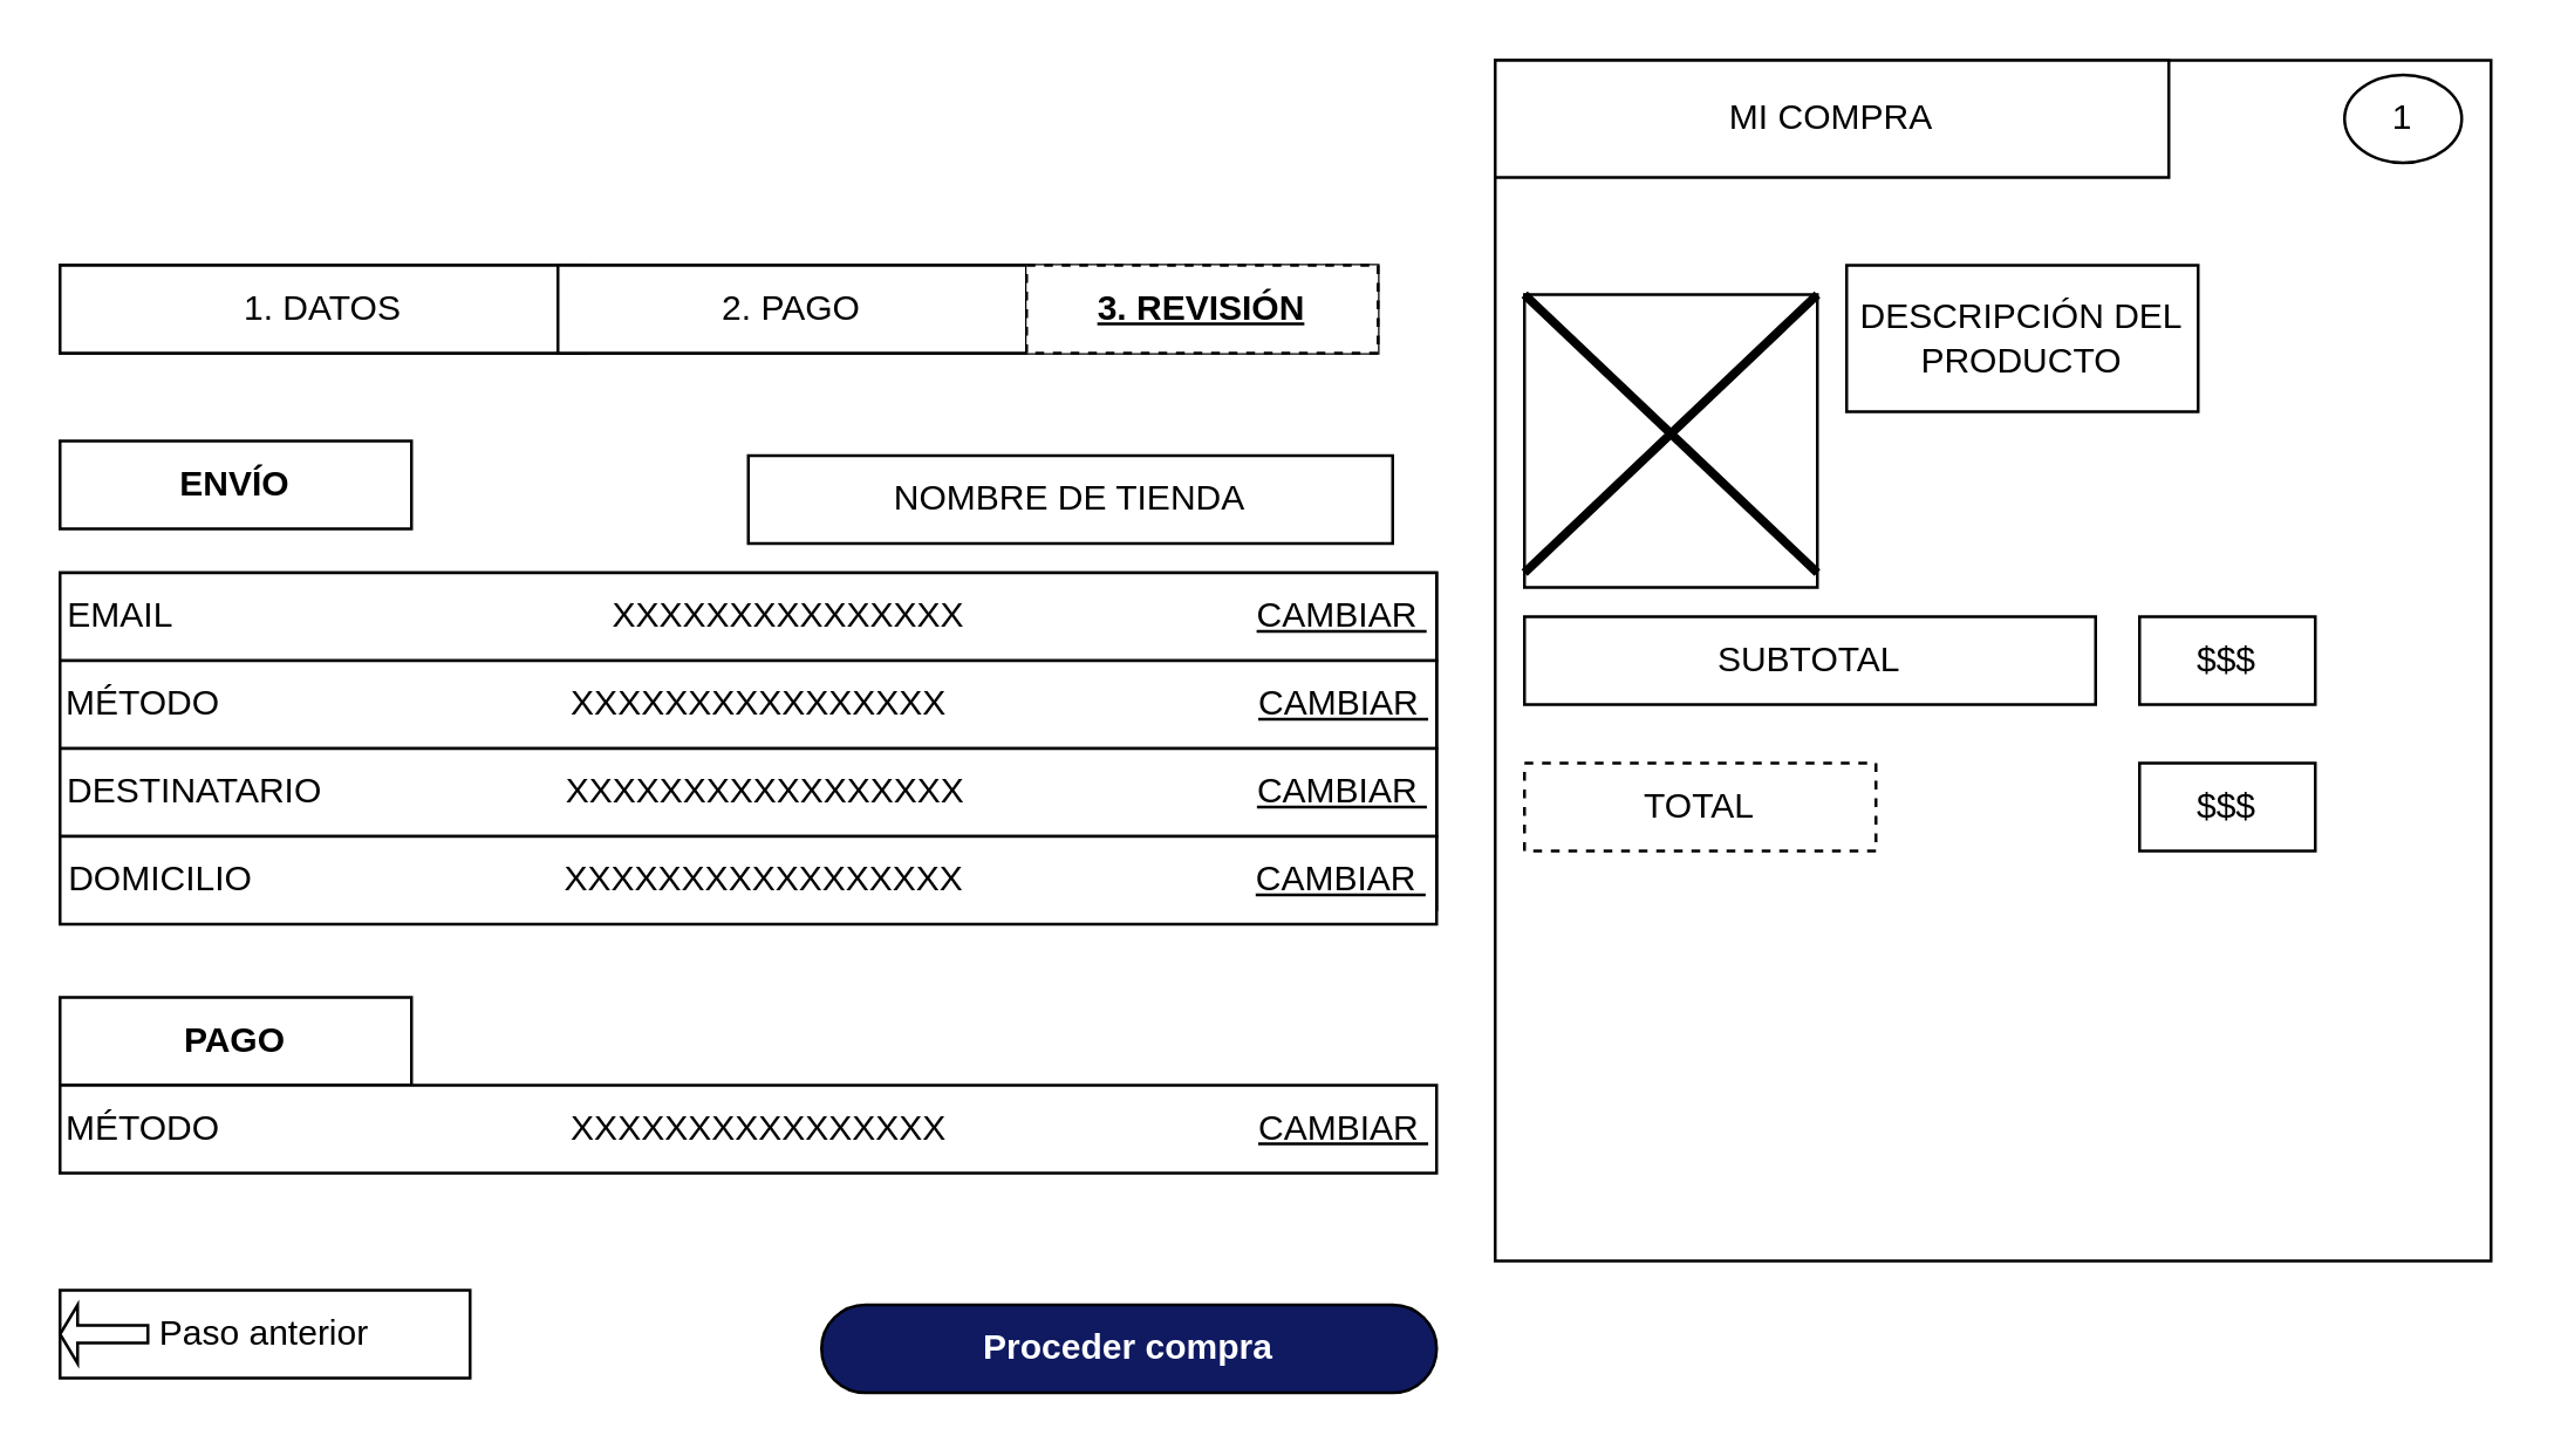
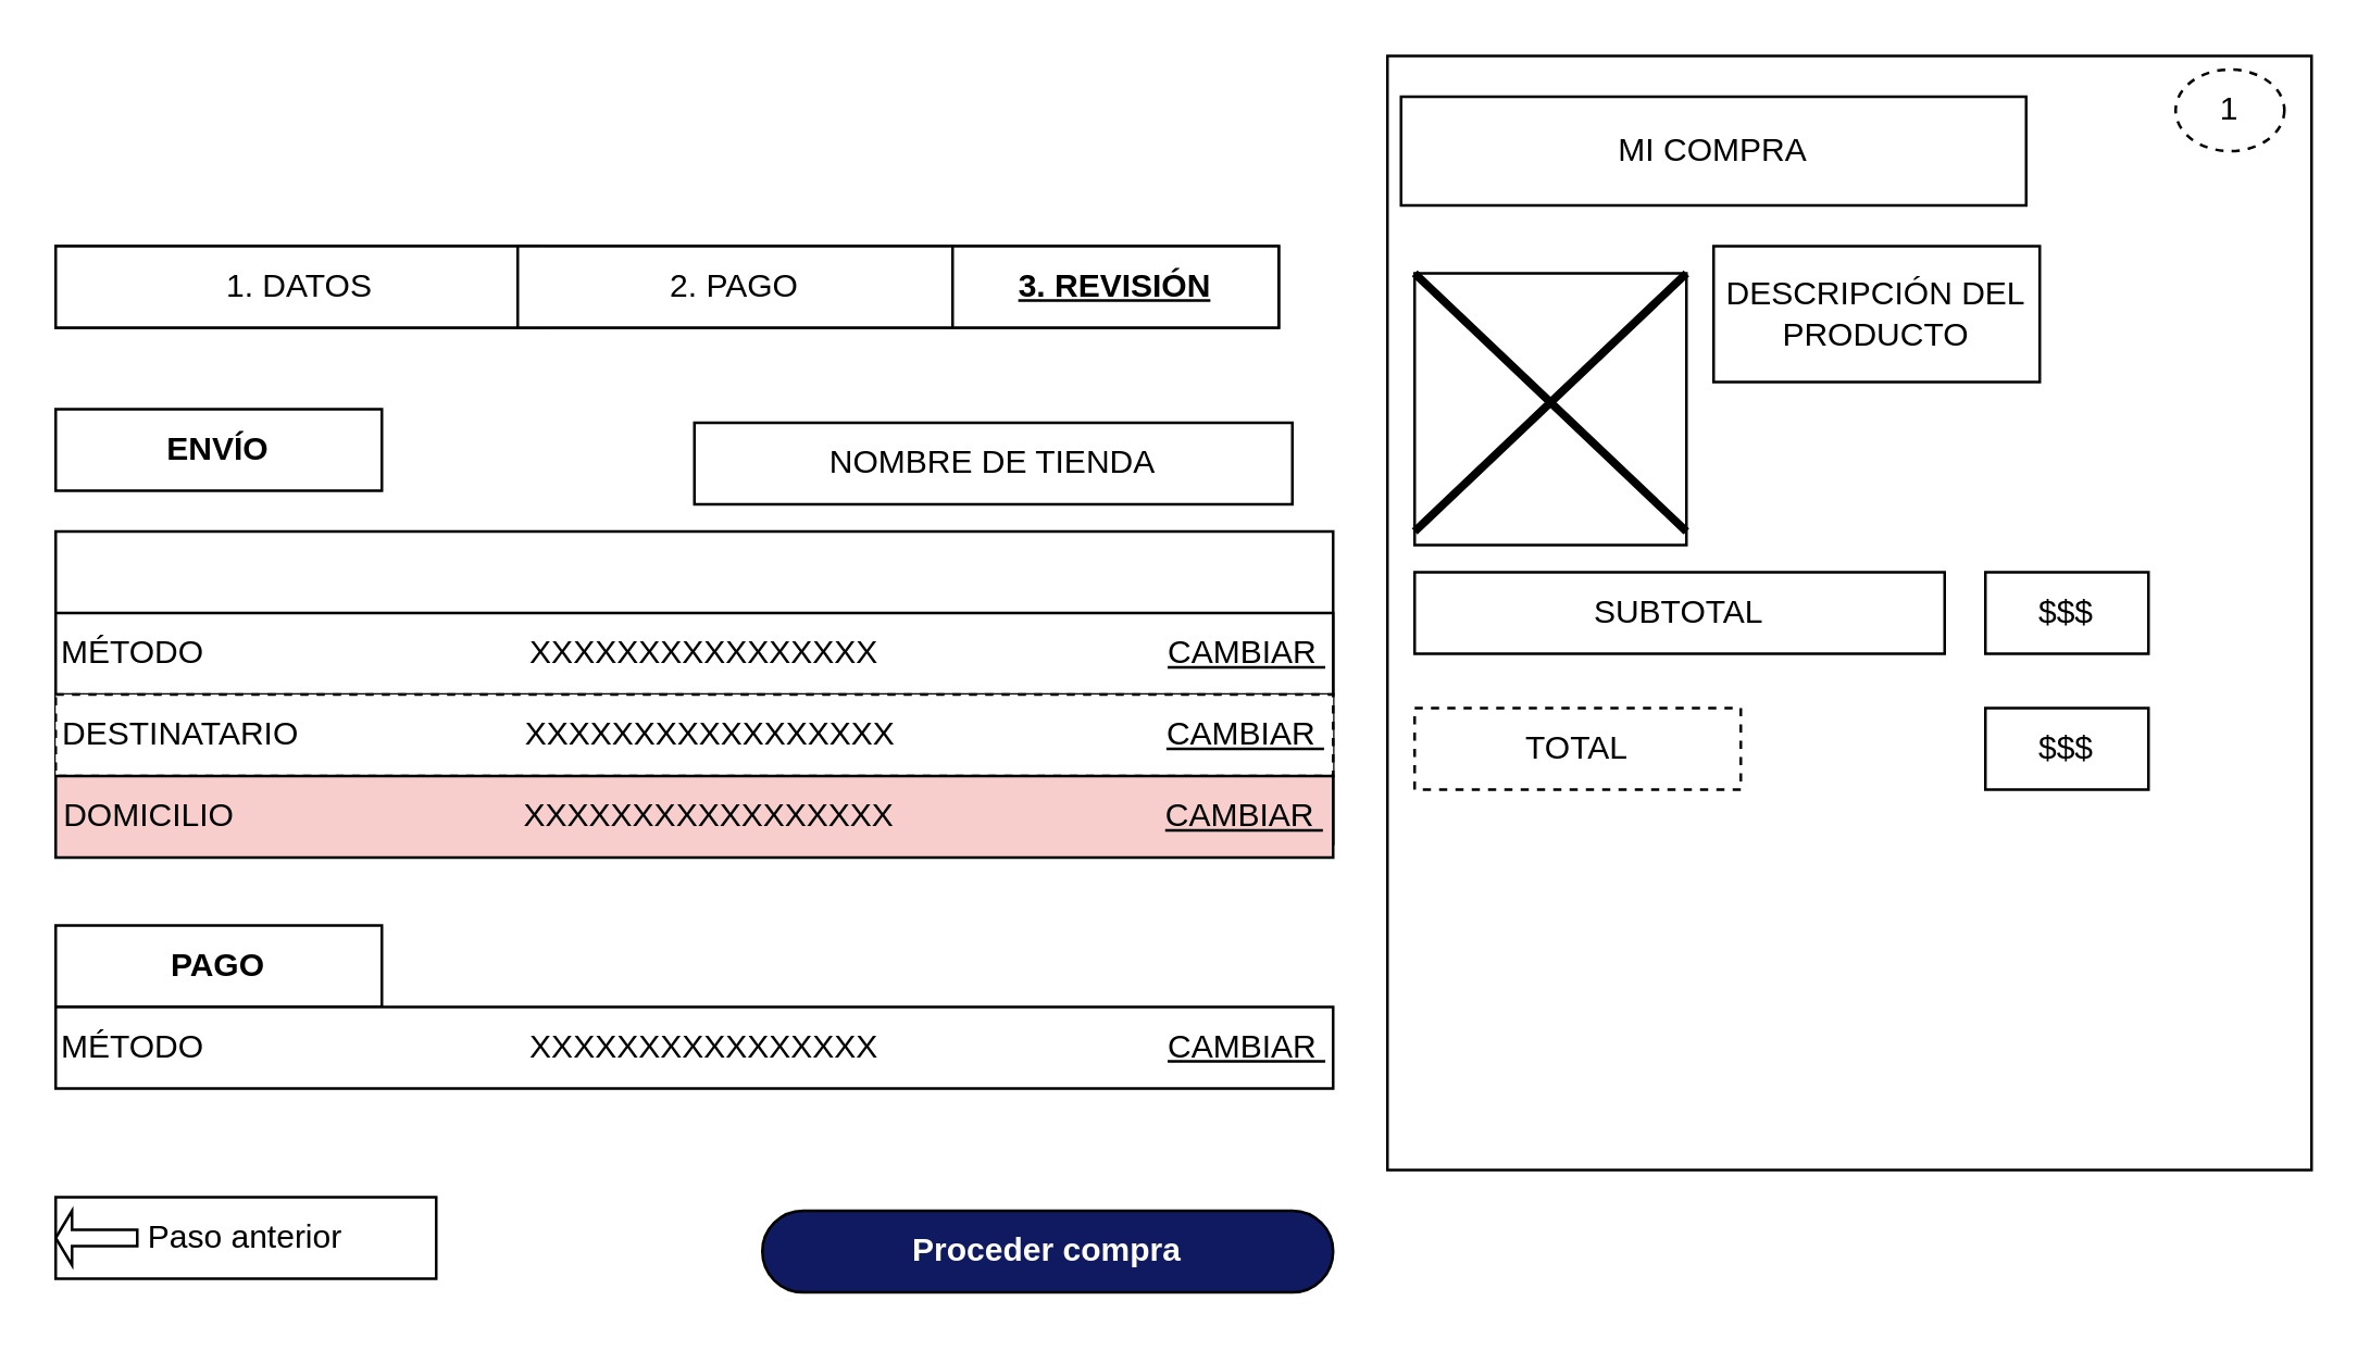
- <mxCell id="5" value="MI COMPRA" style="rounded=0;whiteSpace=wrap;html=1;" parent="1" vertex="1"><mxGeometry x="510" width="230" height="40" as="geometry" y="20" /></mxCell>
+ <mxCell id="5" value="MI COMPRA" style="rounded=0;whiteSpace=wrap;html=1;" parent="1" vertex="1"><mxGeometry x="515" y="35" width="230" height="40" as="geometry" /></mxCell>
- <mxCell id="6" value="1" style="ellipse;whiteSpace=wrap;html=1;" parent="1" vertex="1"><mxGeometry x="800" y="25" width="40" height="30" as="geometry" /></mxCell>
+ <mxCell id="6" value="1" style="ellipse;whiteSpace=wrap;html=1;dashed=1;" parent="1" vertex="1"><mxGeometry x="800" y="25" width="40" height="30" as="geometry" /></mxCell>
- <mxCell id="11" value="&lt;u&gt;&lt;b&gt;3. REVISIÓN&lt;/b&gt;&lt;/u&gt;" style="rounded=0;whiteSpace=wrap;html=1;dashed=1;" parent="1" vertex="1"><mxGeometry x="350" y="90" width="120" height="30" as="geometry" /></mxCell>
+ <mxCell id="11" value="&lt;u&gt;&lt;b&gt;3. REVISIÓN&lt;/b&gt;&lt;/u&gt;" style="rounded=0;whiteSpace=wrap;html=1;" parent="1" vertex="1"><mxGeometry x="350" y="90" width="120" height="30" as="geometry" /></mxCell>
- <mxCell id="19" value="EMAIL&amp;nbsp; &amp;nbsp; &amp;nbsp; &amp;nbsp; &amp;nbsp; &amp;nbsp; &amp;nbsp; &amp;nbsp; &amp;nbsp; &amp;nbsp; &amp;nbsp; &amp;nbsp; &amp;nbsp; &amp;nbsp; &amp;nbsp; &amp;nbsp; &amp;nbsp; &amp;nbsp; &amp;nbsp; &amp;nbsp; &amp;nbsp; &amp;nbsp; &amp;nbsp;XXXXXXXXXXXXXXX&amp;nbsp; &amp;nbsp; &amp;nbsp; &amp;nbsp; &amp;nbsp; &amp;nbsp; &amp;nbsp; &amp;nbsp; &amp;nbsp; &amp;nbsp; &amp;nbsp; &amp;nbsp; &amp;nbsp; &amp;nbsp; &amp;nbsp;&amp;nbsp;&lt;u&gt;CAMBIAR&amp;nbsp;&lt;/u&gt;" style="rounded=0;whiteSpace=wrap;html=1;fillColor=#FFFFFF;" parent="1" vertex="1"><mxGeometry y="195" width="470" height="30" as="geometry" x="20" /></mxCell>
- <mxCell id="22" value="DESTINATARIO&amp;nbsp; &amp;nbsp; &amp;nbsp; &amp;nbsp; &amp;nbsp; &amp;nbsp; &amp;nbsp; &amp;nbsp; &amp;nbsp; &amp;nbsp; &amp;nbsp; &amp;nbsp; &amp;nbsp;XXXXXXXXXXXXXXXXX&amp;nbsp; &amp;nbsp; &amp;nbsp; &amp;nbsp; &amp;nbsp; &amp;nbsp; &amp;nbsp; &amp;nbsp; &amp;nbsp; &amp;nbsp; &amp;nbsp; &amp;nbsp; &amp;nbsp; &amp;nbsp; &amp;nbsp;&amp;nbsp;&lt;u&gt;CAMBIAR&amp;nbsp;&lt;/u&gt;" style="rounded=0;whiteSpace=wrap;html=1;fillColor=#FFFFFF;" parent="1" vertex="1"><mxGeometry y="255" width="470" height="30" as="geometry" x="20" /></mxCell>
+ <mxCell id="22" value="DESTINATARIO&amp;nbsp; &amp;nbsp; &amp;nbsp; &amp;nbsp; &amp;nbsp; &amp;nbsp; &amp;nbsp; &amp;nbsp; &amp;nbsp; &amp;nbsp; &amp;nbsp; &amp;nbsp; &amp;nbsp;XXXXXXXXXXXXXXXXX&amp;nbsp; &amp;nbsp; &amp;nbsp; &amp;nbsp; &amp;nbsp; &amp;nbsp; &amp;nbsp; &amp;nbsp; &amp;nbsp; &amp;nbsp; &amp;nbsp; &amp;nbsp; &amp;nbsp; &amp;nbsp; &amp;nbsp;&amp;nbsp;&lt;u&gt;CAMBIAR&amp;nbsp;&lt;/u&gt;" style="rounded=0;whiteSpace=wrap;html=1;fillColor=#FFFFFF;dashed=1;" parent="1" vertex="1"><mxGeometry y="255" width="470" height="30" as="geometry" x="20" /></mxCell>
- <mxCell id="23" value="DOMICILIO&amp;nbsp; &amp;nbsp; &amp;nbsp; &amp;nbsp; &amp;nbsp; &amp;nbsp; &amp;nbsp; &amp;nbsp; &amp;nbsp; &amp;nbsp; &amp;nbsp; &amp;nbsp; &amp;nbsp; &amp;nbsp; &amp;nbsp; &amp;nbsp; XXXXXXXXXXXXXXXXX&amp;nbsp; &amp;nbsp; &amp;nbsp; &amp;nbsp; &amp;nbsp; &amp;nbsp; &amp;nbsp; &amp;nbsp; &amp;nbsp; &amp;nbsp; &amp;nbsp; &amp;nbsp; &amp;nbsp; &amp;nbsp; &amp;nbsp;&amp;nbsp;&lt;u&gt;CAMBIAR&amp;nbsp;&lt;/u&gt;" style="rounded=0;whiteSpace=wrap;html=1;fillColor=#FFFFFF;" parent="1" vertex="1"><mxGeometry y="285" width="470" height="30" as="geometry" x="20" /></mxCell>
+ <mxCell id="23" value="DOMICILIO&amp;nbsp; &amp;nbsp; &amp;nbsp; &amp;nbsp; &amp;nbsp; &amp;nbsp; &amp;nbsp; &amp;nbsp; &amp;nbsp; &amp;nbsp; &amp;nbsp; &amp;nbsp; &amp;nbsp; &amp;nbsp; &amp;nbsp; &amp;nbsp; XXXXXXXXXXXXXXXXX&amp;nbsp; &amp;nbsp; &amp;nbsp; &amp;nbsp; &amp;nbsp; &amp;nbsp; &amp;nbsp; &amp;nbsp; &amp;nbsp; &amp;nbsp; &amp;nbsp; &amp;nbsp; &amp;nbsp; &amp;nbsp; &amp;nbsp;&amp;nbsp;&lt;u&gt;CAMBIAR&amp;nbsp;&lt;/u&gt;" style="rounded=0;whiteSpace=wrap;html=1;fillColor=#f8cecc;" parent="1" vertex="1"><mxGeometry y="285" width="470" height="30" as="geometry" x="20" /></mxCell>
